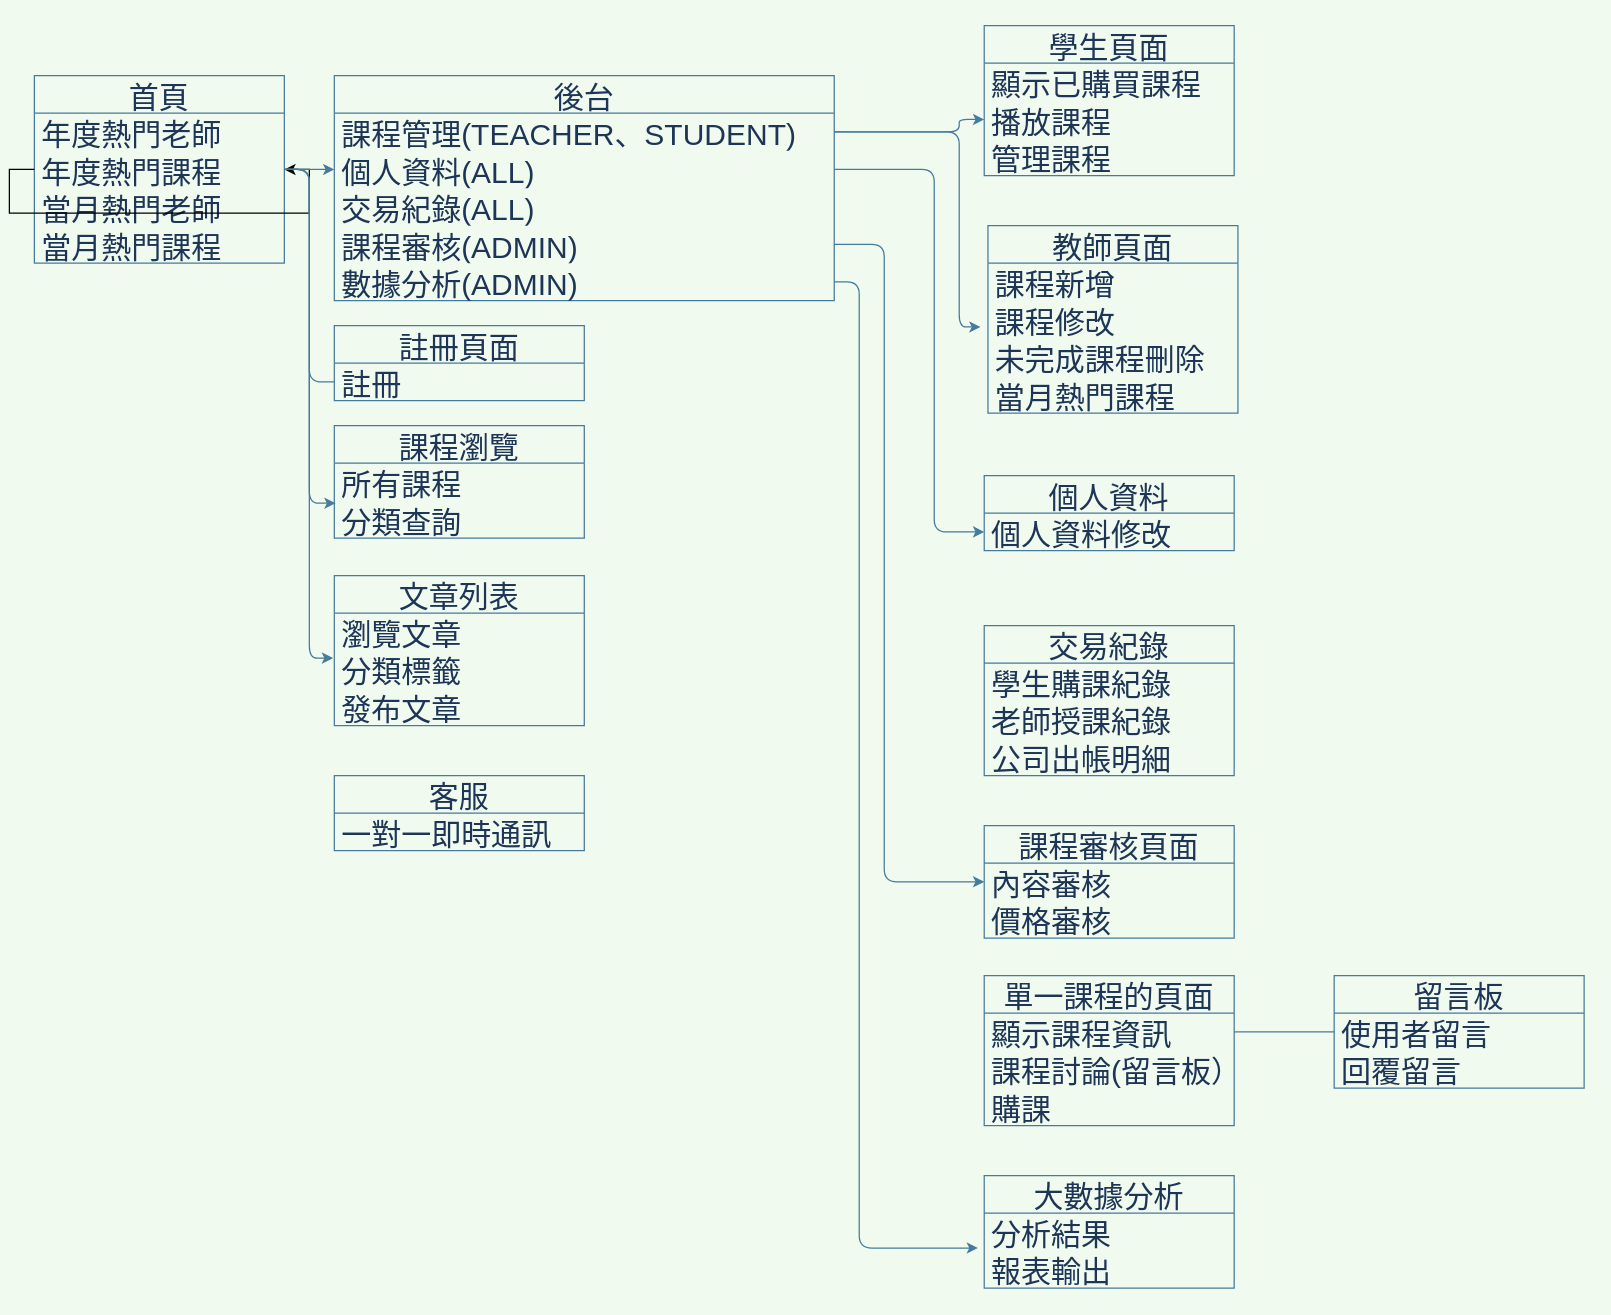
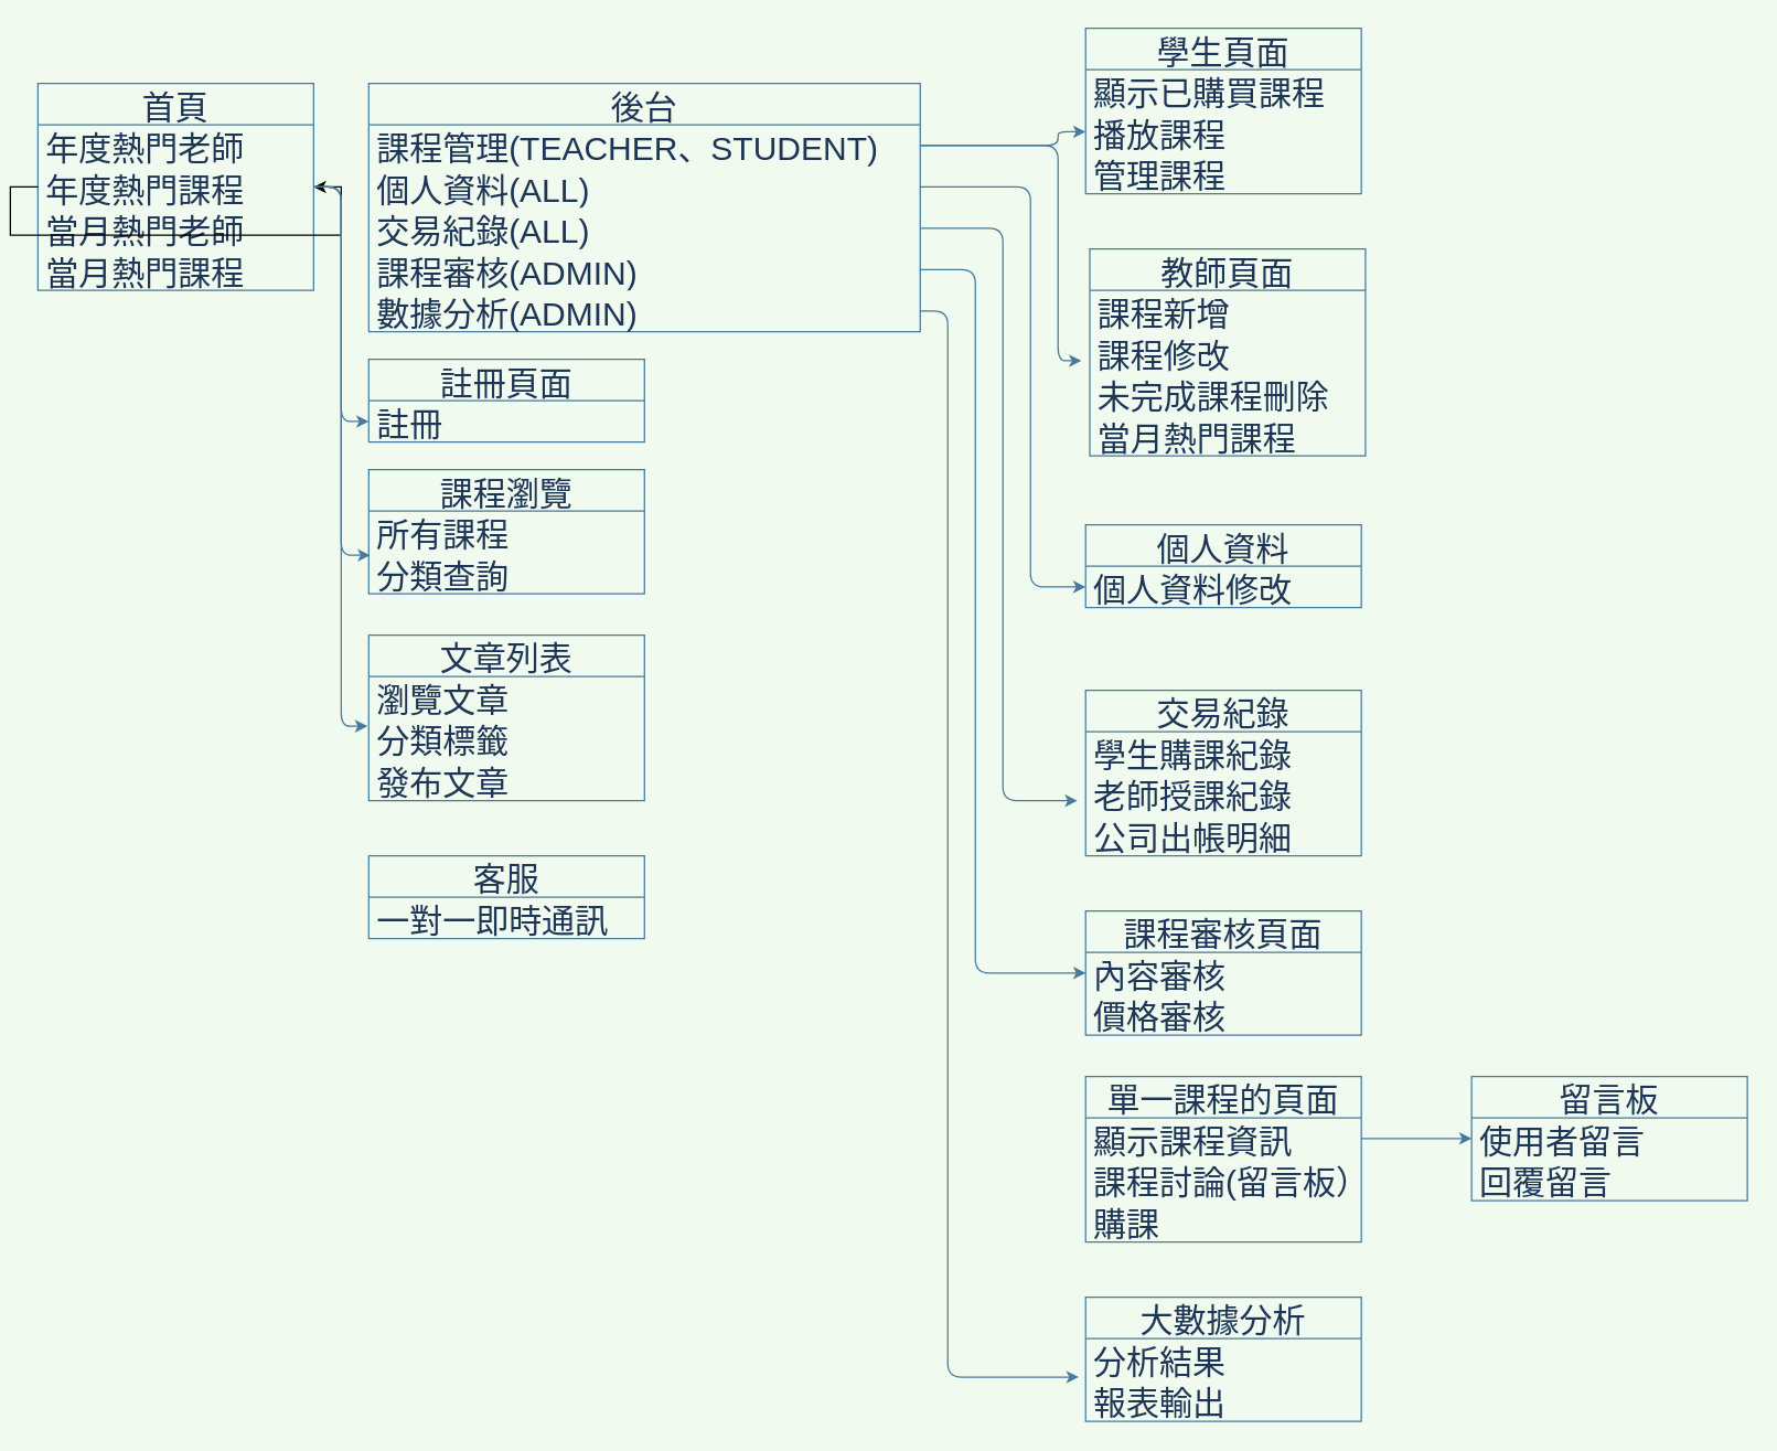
- <mxCell id="56" style="edgeStyle=orthogonalEdgeStyle;curved=0;rounded=1;sketch=0;orthogonalLoop=1;jettySize=auto;html=1;entryX=0;entryY=0.5;entryDx=0;entryDy=0;fontColor=#1D3557;strokeColor=#457B9D;fillColor=#A8DADC;" parent="1" source="4" target="33" edge="1"><mxGeometry relative="1" as="geometry" /></mxCell>
- <mxCell id="57" style="edgeStyle=orthogonalEdgeStyle;curved=0;rounded=1;sketch=0;orthogonalLoop=1;jettySize=auto;html=1;entryX=0;entryY=0.5;entryDx=0;entryDy=0;fontColor=#1D3557;strokeColor=#457B9D;fillColor=#A8DADC;endArrow=none;" parent="1" source="4" target="28" edge="1"><mxGeometry relative="1" as="geometry" /></mxCell>
+ <mxCell id="57" style="edgeStyle=orthogonalEdgeStyle;curved=0;rounded=1;sketch=0;orthogonalLoop=1;jettySize=auto;html=1;entryX=0;entryY=0.5;entryDx=0;entryDy=0;fontColor=#1D3557;strokeColor=#457B9D;fillColor=#A8DADC;" parent="1" source="4" target="28" edge="1"><mxGeometry relative="1" as="geometry" /></mxCell>
+ <mxCell id="51" style="edgeStyle=orthogonalEdgeStyle;curved=0;rounded=1;sketch=0;orthogonalLoop=1;jettySize=auto;html=1;entryX=-0.03;entryY=0.667;entryDx=0;entryDy=0;entryPerimeter=0;fontColor=#1D3557;strokeColor=#457B9D;fillColor=#A8DADC;" parent="1" source="34" target="22" edge="1"><mxGeometry relative="1" as="geometry" /></mxCell>
- <mxCell id="55" style="edgeStyle=orthogonalEdgeStyle;curved=0;rounded=1;sketch=0;orthogonalLoop=1;jettySize=auto;html=1;entryX=0;entryY=0.5;entryDx=0;entryDy=0;fontColor=#1D3557;strokeColor=#457B9D;fillColor=#A8DADC;endArrow=none;" parent="1" source="40" target="44" edge="1"><mxGeometry relative="1" as="geometry" /></mxCell>
+ <mxCell id="55" style="edgeStyle=orthogonalEdgeStyle;curved=0;rounded=1;sketch=0;orthogonalLoop=1;jettySize=auto;html=1;entryX=0;entryY=0.5;entryDx=0;entryDy=0;fontColor=#1D3557;strokeColor=#457B9D;fillColor=#A8DADC;" parent="1" source="40" target="44" edge="1"><mxGeometry relative="1" as="geometry" /></mxCell>
